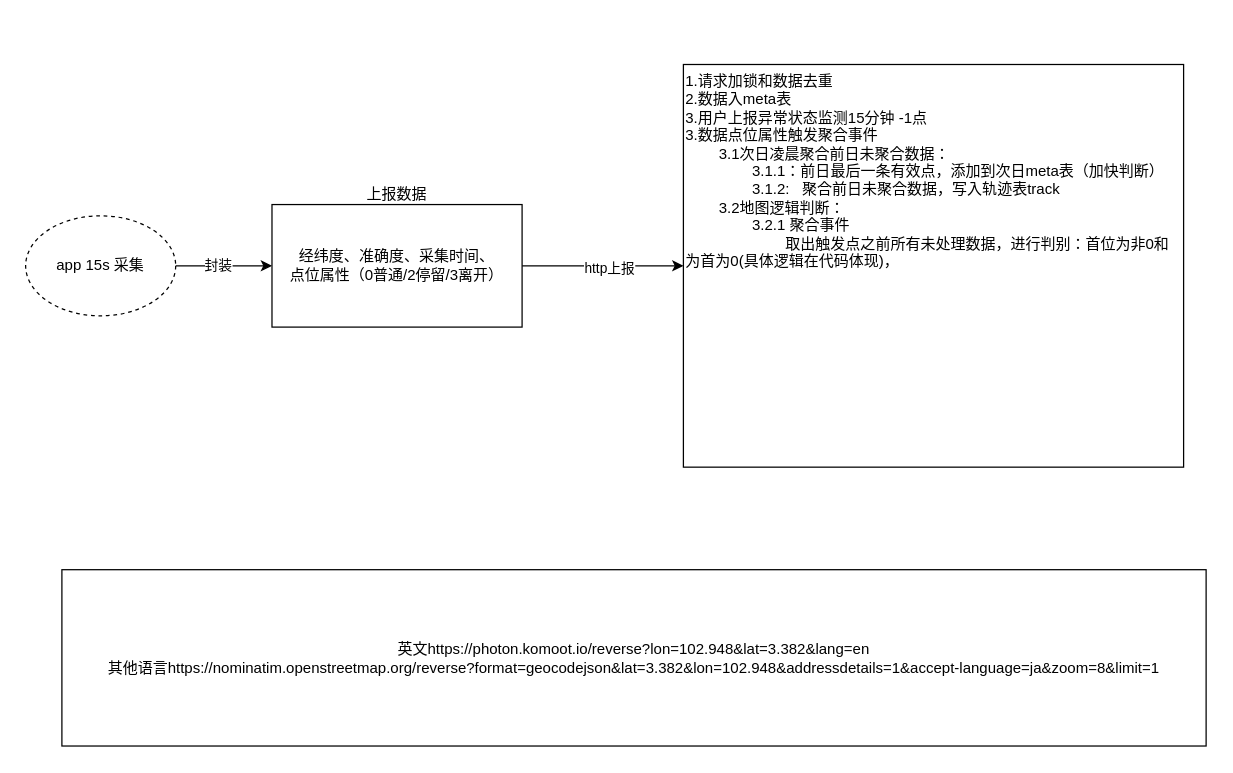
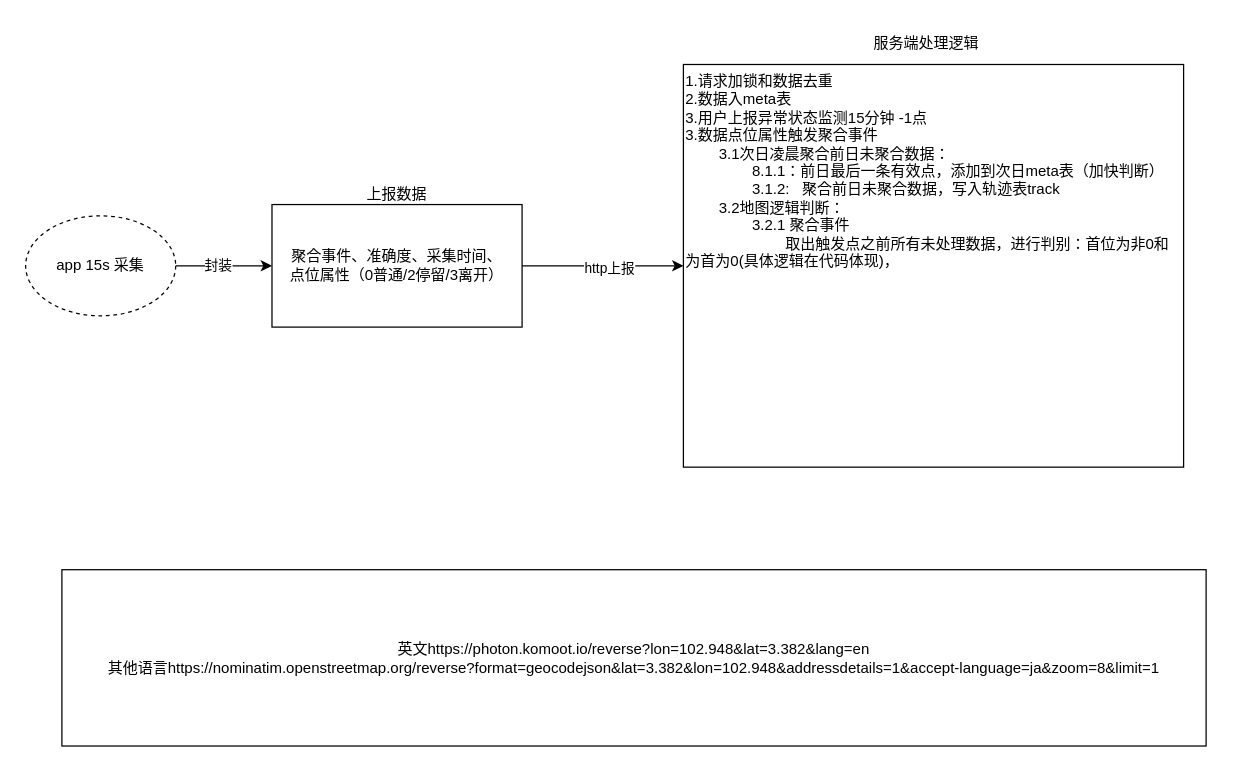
+ <mxCell id="10" value="服务端处理逻辑" style="text;html=1;align=center;verticalAlign=middle;whiteSpace=wrap;rounded=0;" vertex="1" parent="1"><mxGeometry x="691" y="20" width="99" height="27" as="geometry" /></mxCell>
- <mxCell id="9" value="1.请求加锁和数据去重&lt;div&gt;2.数据入meta表&lt;/div&gt;&lt;div&gt;3.用户上报异常状态监测15分钟 -1点&lt;/div&gt;&lt;div&gt;3.数据点位属性触发聚合事件&lt;/div&gt;&lt;div&gt;&lt;span style=&quot;white-space: pre;&quot;&gt;&#09;&lt;/span&gt;3.1次日凌晨聚合前日未聚合数据：&lt;br&gt;&lt;/div&gt;&lt;div&gt;&lt;span style=&quot;white-space: pre;&quot;&gt;&#09;&lt;/span&gt;&lt;span style=&quot;white-space: pre;&quot;&gt;&#09;&lt;/span&gt;3.1.1：前日最后一条有效点，添加到次日meta表（加快判断）&lt;br&gt;&lt;/div&gt;&lt;div&gt;&lt;span style=&quot;white-space: pre;&quot;&gt;&#09;&lt;span style=&quot;white-space: pre;&quot;&gt;&#09;&lt;/span&gt;3.&lt;/span&gt;1.2:&amp;nbsp; &amp;nbsp;聚合前日未聚合数据，写入轨迹表track&lt;br&gt;&lt;/div&gt;&lt;div&gt;&lt;span style=&quot;white-space: pre;&quot;&gt;&#09;&lt;/span&gt;3.2地图逻辑判断：&lt;br&gt;&lt;/div&gt;&lt;div&gt;&lt;span style=&quot;white-space: pre;&quot;&gt;&#09;&lt;/span&gt;&lt;span style=&quot;white-space: pre;&quot;&gt;&#09;&lt;/span&gt;3.2.1 聚合事件&lt;/div&gt;&lt;div&gt;&lt;span style=&quot;white-space: pre;&quot;&gt;&#09;&lt;/span&gt;&lt;span style=&quot;white-space: pre;&quot;&gt;&#09;&lt;span style=&quot;white-space: pre;&quot;&gt;&#09;&lt;/span&gt;&lt;/span&gt;取出触发点之前所有未处理数据，进行判别：首位为非0和为首为0(具体逻辑在代码体现)，&lt;/div&gt;&lt;div&gt;&lt;br&gt;&lt;/div&gt;" style="rounded=0;whiteSpace=wrap;html=1;align=left;horizontal=1;verticalAlign=top;" vertex="1" parent="1"><mxGeometry x="546" y="51" width="400" height="322" as="geometry" /></mxCell>
+ <mxCell id="9" value="1.请求加锁和数据去重&lt;div&gt;2.数据入meta表&lt;/div&gt;&lt;div&gt;3.用户上报异常状态监测15分钟 -1点&lt;/div&gt;&lt;div&gt;3.数据点位属性触发聚合事件&lt;/div&gt;&lt;div&gt;&lt;span style=&quot;white-space: pre;&quot;&gt;&#09;&lt;/span&gt;3.1次日凌晨聚合前日未聚合数据：&lt;br&gt;&lt;/div&gt;&lt;div&gt;&lt;span style=&quot;white-space: pre;&quot;&gt;&#09;&lt;/span&gt;&lt;span style=&quot;white-space: pre;&quot;&gt;&#09;&lt;/span&gt;8.1.1：前日最后一条有效点，添加到次日meta表（加快判断）&lt;br&gt;&lt;/div&gt;&lt;div&gt;&lt;span style=&quot;white-space: pre;&quot;&gt;&#09;&lt;span style=&quot;white-space: pre;&quot;&gt;&#09;&lt;/span&gt;3.&lt;/span&gt;1.2:&amp;nbsp; &amp;nbsp;聚合前日未聚合数据，写入轨迹表track&lt;br&gt;&lt;/div&gt;&lt;div&gt;&lt;span style=&quot;white-space: pre;&quot;&gt;&#09;&lt;/span&gt;3.2地图逻辑判断：&lt;br&gt;&lt;/div&gt;&lt;div&gt;&lt;span style=&quot;white-space: pre;&quot;&gt;&#09;&lt;/span&gt;&lt;span style=&quot;white-space: pre;&quot;&gt;&#09;&lt;/span&gt;3.2.1 聚合事件&lt;/div&gt;&lt;div&gt;&lt;span style=&quot;white-space: pre;&quot;&gt;&#09;&lt;/span&gt;&lt;span style=&quot;white-space: pre;&quot;&gt;&#09;&lt;span style=&quot;white-space: pre;&quot;&gt;&#09;&lt;/span&gt;&lt;/span&gt;取出触发点之前所有未处理数据，进行判别：首位为非0和为首为0(具体逻辑在代码体现)，&lt;/div&gt;&lt;div&gt;&lt;br&gt;&lt;/div&gt;" style="rounded=0;whiteSpace=wrap;html=1;align=left;horizontal=1;verticalAlign=top;" vertex="1" parent="1"><mxGeometry x="546" y="51" width="400" height="322" as="geometry" /></mxCell>
- <mxCell id="7" value="经纬度、准确度、采集时间、&lt;div&gt;点位属性（0普通/2停留/3离开）&lt;/div&gt;" style="rounded=0;whiteSpace=wrap;html=1;" vertex="1" parent="1"><mxGeometry x="217" y="163" width="200" height="98" as="geometry" /></mxCell>
+ <mxCell id="7" value="聚合事件、准确度、采集时间、&lt;div&gt;点位属性（0普通/2停留/3离开）&lt;/div&gt;" style="rounded=0;whiteSpace=wrap;html=1;" vertex="1" parent="1"><mxGeometry x="217" y="163" width="200" height="98" as="geometry" /></mxCell>
